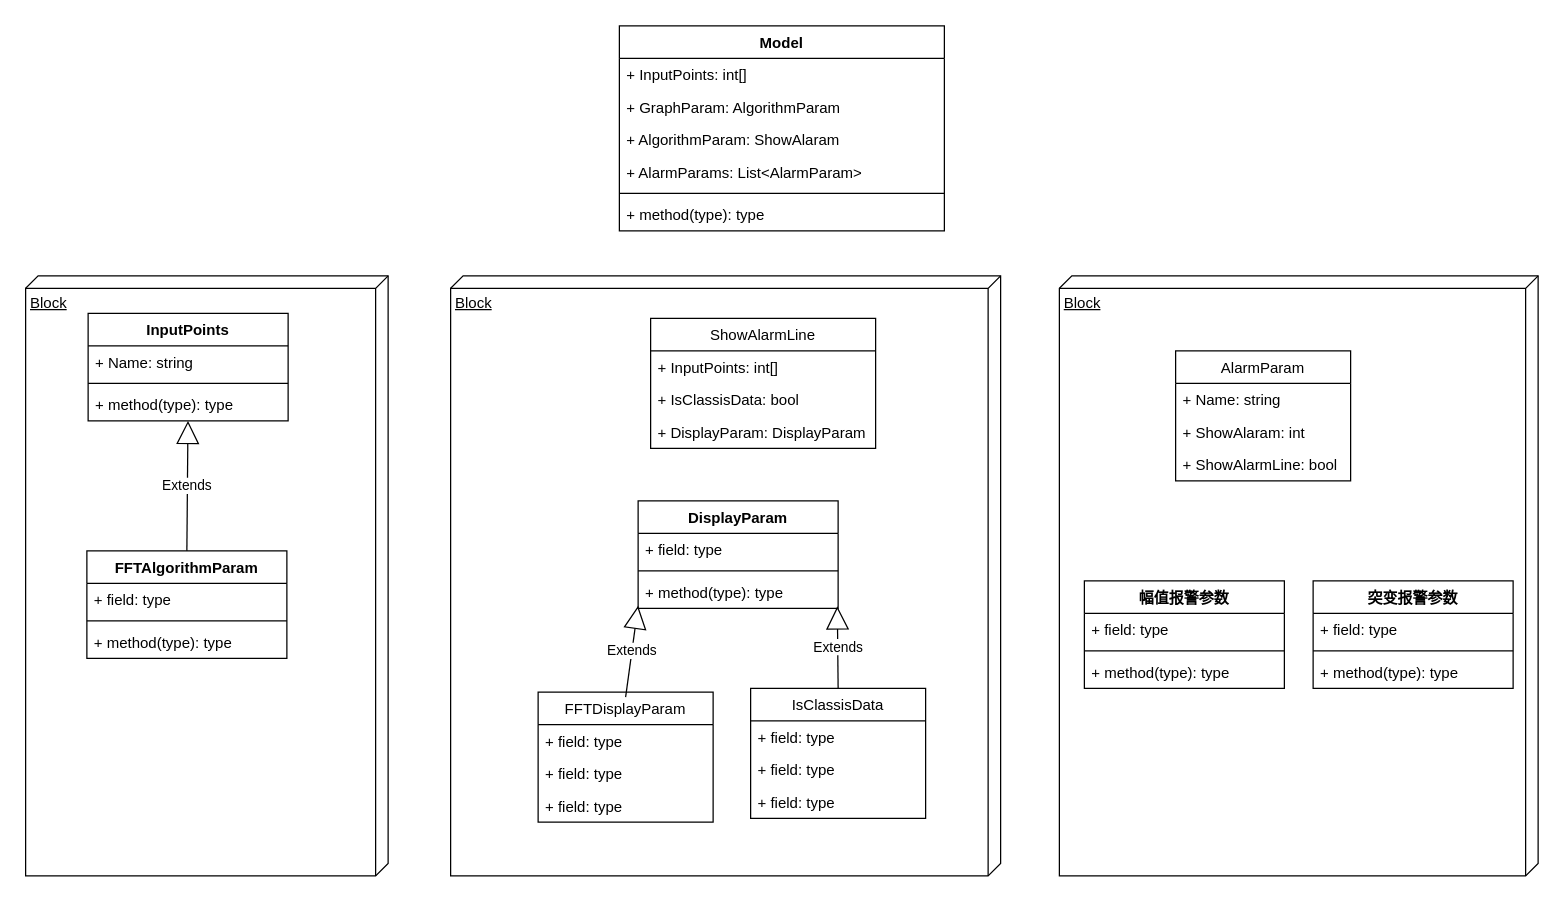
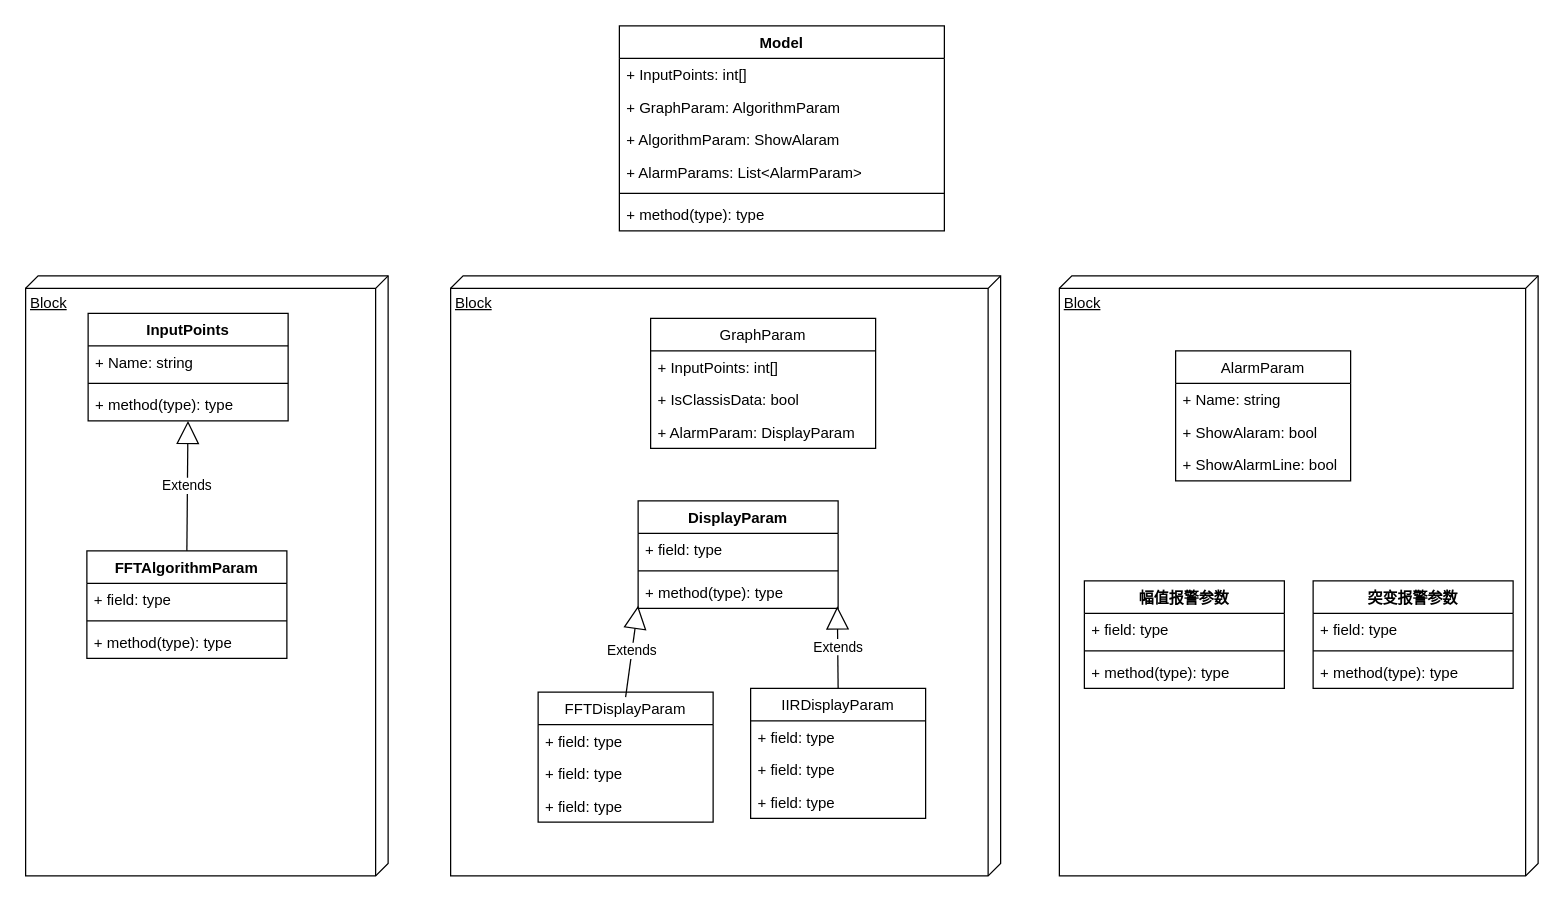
- <mxCell id="20" value="ShowAlarmLine" style="swimlane;fontStyle=0;childLayout=stackLayout;horizontal=1;startSize=26;fillColor=none;horizontalStack=0;resizeParent=1;resizeParentMax=0;resizeLast=0;collapsible=1;marginBottom=0;rounded=0;" vertex="1" parent="1"><mxGeometry x="520" y="254" width="180" height="104" as="geometry" /></mxCell>
+ <mxCell id="20" value="GraphParam" style="swimlane;fontStyle=0;childLayout=stackLayout;horizontal=1;startSize=26;fillColor=none;horizontalStack=0;resizeParent=1;resizeParentMax=0;resizeLast=0;collapsible=1;marginBottom=0;rounded=0;" vertex="1" parent="1"><mxGeometry x="520" y="254" width="180" height="104" as="geometry" /></mxCell>
- <mxCell id="23" value="+ DisplayParam: DisplayParam" style="text;strokeColor=none;fillColor=none;align=left;verticalAlign=top;spacingLeft=4;spacingRight=4;overflow=hidden;rotatable=0;points=[[0,0.5],[1,0.5]];portConstraint=eastwest;rounded=0;" vertex="1" parent="20"><mxGeometry y="78" width="180" height="26" as="geometry" /></mxCell>
+ <mxCell id="23" value="+ AlarmParam: DisplayParam" style="text;strokeColor=none;fillColor=none;align=left;verticalAlign=top;spacingLeft=4;spacingRight=4;overflow=hidden;rotatable=0;points=[[0,0.5],[1,0.5]];portConstraint=eastwest;rounded=0;" vertex="1" parent="20"><mxGeometry y="78" width="180" height="26" as="geometry" /></mxCell>
- <mxCell id="31" value="+ ShowAlaram: int" style="text;strokeColor=none;fillColor=none;align=left;verticalAlign=top;spacingLeft=4;spacingRight=4;overflow=hidden;rotatable=0;points=[[0,0.5],[1,0.5]];portConstraint=eastwest;rounded=0;" vertex="1" parent="29"><mxGeometry y="52" width="140" height="26" as="geometry" /></mxCell>
+ <mxCell id="31" value="+ ShowAlaram: bool" style="text;strokeColor=none;fillColor=none;align=left;verticalAlign=top;spacingLeft=4;spacingRight=4;overflow=hidden;rotatable=0;points=[[0,0.5],[1,0.5]];portConstraint=eastwest;rounded=0;" vertex="1" parent="29"><mxGeometry y="52" width="140" height="26" as="geometry" /></mxCell>
- <mxCell id="37" value="IsClassisData" style="swimlane;fontStyle=0;childLayout=stackLayout;horizontal=1;startSize=26;fillColor=none;horizontalStack=0;resizeParent=1;resizeParentMax=0;resizeLast=0;collapsible=1;marginBottom=0;rounded=0;" vertex="1" parent="1"><mxGeometry x="600" y="550" width="140" height="104" as="geometry" /></mxCell>
+ <mxCell id="37" value="IIRDisplayParam" style="swimlane;fontStyle=0;childLayout=stackLayout;horizontal=1;startSize=26;fillColor=none;horizontalStack=0;resizeParent=1;resizeParentMax=0;resizeLast=0;collapsible=1;marginBottom=0;rounded=0;" vertex="1" parent="1"><mxGeometry x="600" y="550" width="140" height="104" as="geometry" /></mxCell>
